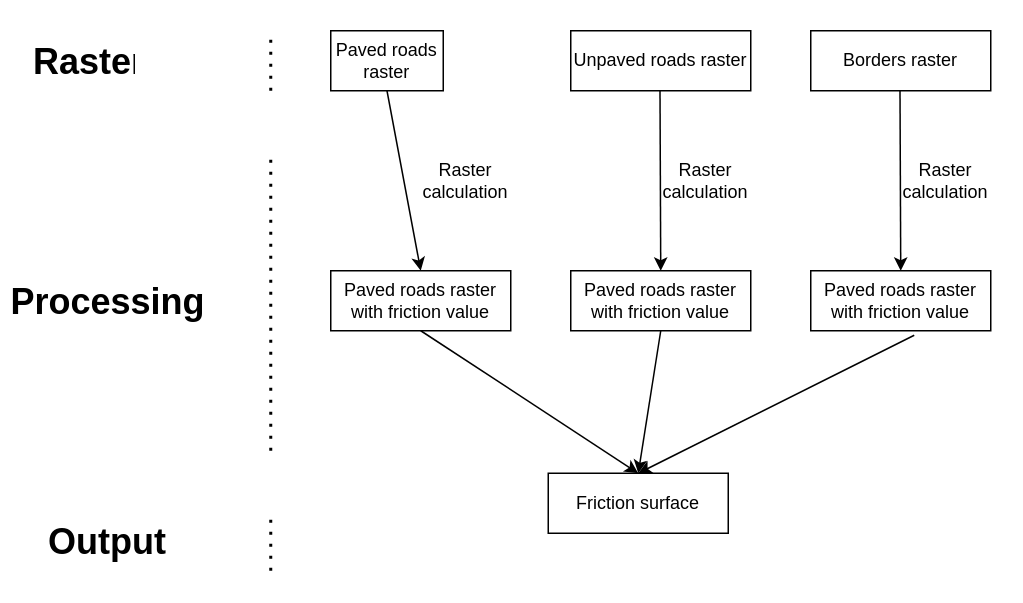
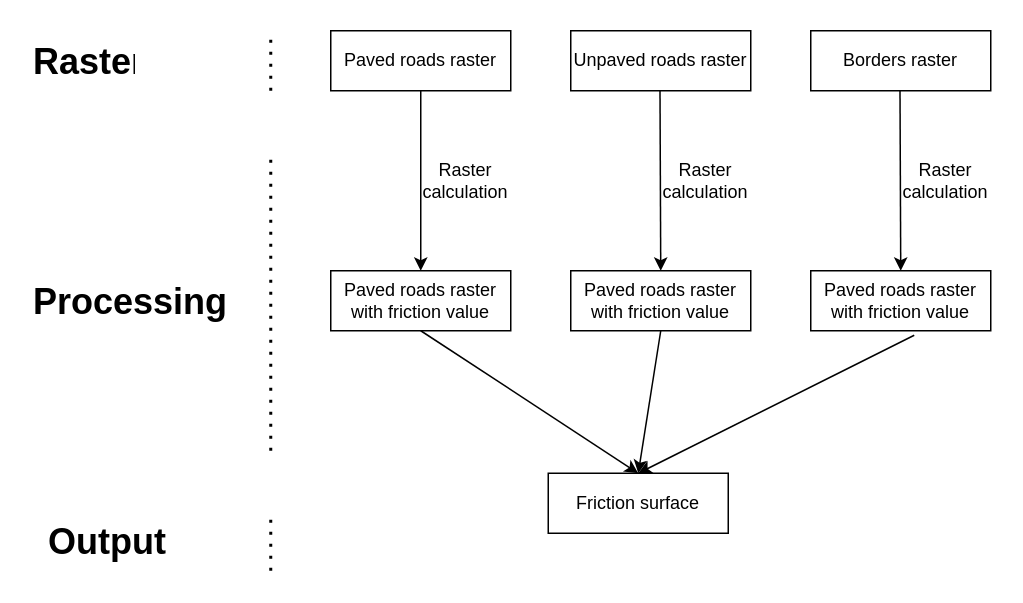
- <mxCell id="2" value="Paved roads raster" style="rounded=0;whiteSpace=wrap;html=1;" parent="1" vertex="1"><mxGeometry x="220" y="20" width="75" height="40" as="geometry" /></mxCell>
+ <mxCell id="2" value="Paved roads raster" style="rounded=0;whiteSpace=wrap;html=1;" parent="1" vertex="1"><mxGeometry x="220" y="20" width="120" height="40" as="geometry" /></mxCell>
- <mxCell id="5" value="&lt;h1 style=&quot;margin-top: 0px;&quot;&gt;Processing&lt;/h1&gt;" style="text;html=1;whiteSpace=wrap;overflow=hidden;rounded=0;" parent="1" vertex="1"><mxGeometry x="5" y="180" width="140" height="40" as="geometry" /></mxCell>
+ <mxCell id="5" value="&lt;h1 style=&quot;margin-top: 0px;&quot;&gt;Processing&lt;/h1&gt;" style="text;html=1;whiteSpace=wrap;overflow=hidden;rounded=0;" parent="1" vertex="1"><mxGeometry x="20" y="180" width="140" height="40" as="geometry" /></mxCell>
